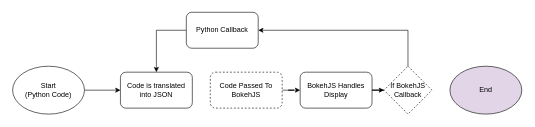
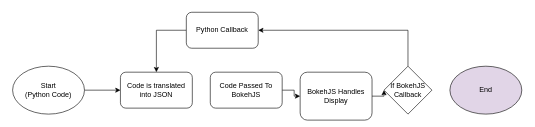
- <mxCell id="6" value="Code Passed To BokehJS" style="rounded=1;whiteSpace=wrap;html=1;dashed=1;" vertex="1" parent="1"><mxGeometry x="350" y="120" width="120" height="60" as="geometry" /></mxCell>
+ <mxCell id="6" value="Code Passed To BokehJS" style="rounded=1;whiteSpace=wrap;html=1;" vertex="1" parent="1"><mxGeometry x="350" y="120" width="120" height="60" as="geometry" /></mxCell>
- <mxCell id="8" value="BokehJS Handles Display" style="rounded=1;whiteSpace=wrap;html=1;" vertex="1" parent="1"><mxGeometry x="500" y="120" width="120" height="60" as="geometry" /></mxCell>
+ <mxCell id="8" value="BokehJS Handles Display" style="rounded=1;whiteSpace=wrap;html=1;" vertex="1" parent="1"><mxGeometry x="500" y="120" width="120" height="80" as="geometry" /></mxCell>
- <mxCell id="11" value="If BokehJS&lt;div&gt;Callback&lt;/div&gt;" style="rhombus;whiteSpace=wrap;html=1;dashed=1;" vertex="1" parent="1"><mxGeometry x="640" y="110" width="80" height="80" as="geometry" /></mxCell>
+ <mxCell id="11" value="If BokehJS&lt;div&gt;Callback&lt;/div&gt;" style="rhombus;whiteSpace=wrap;html=1;" vertex="1" parent="1"><mxGeometry x="640" y="110" width="80" height="80" as="geometry" /></mxCell>
